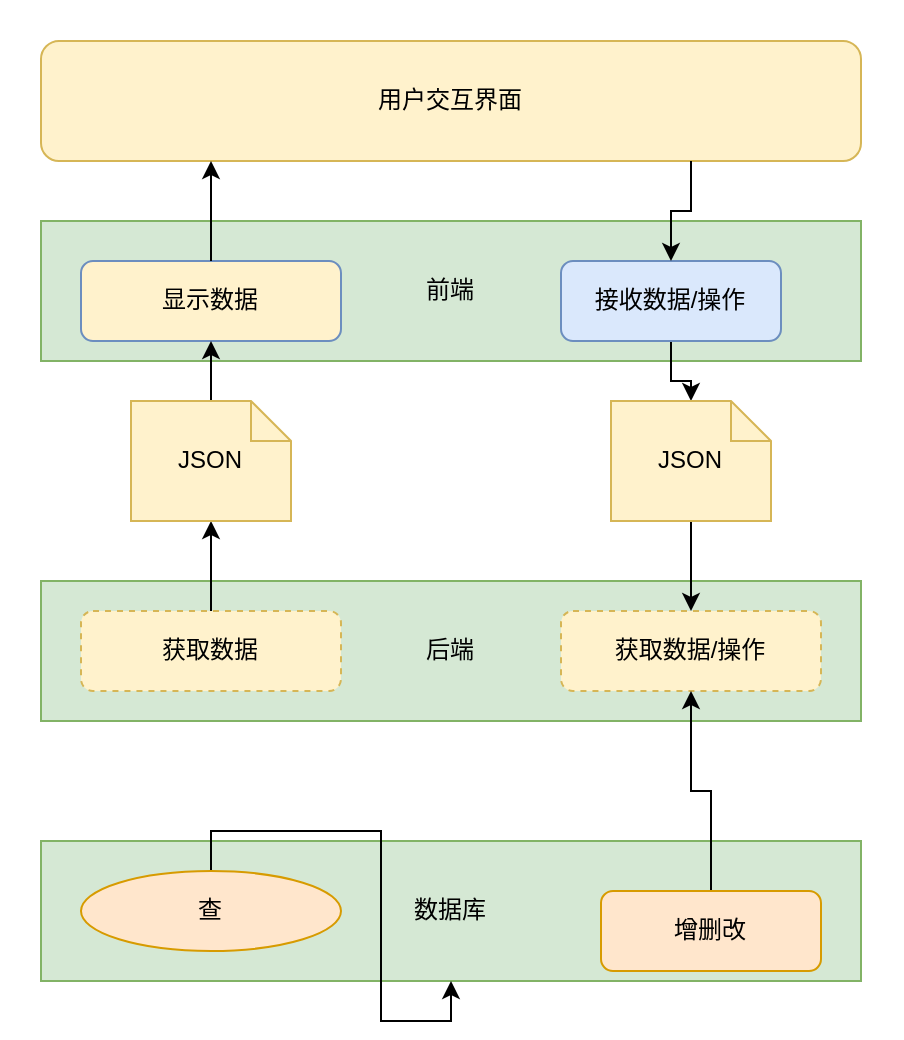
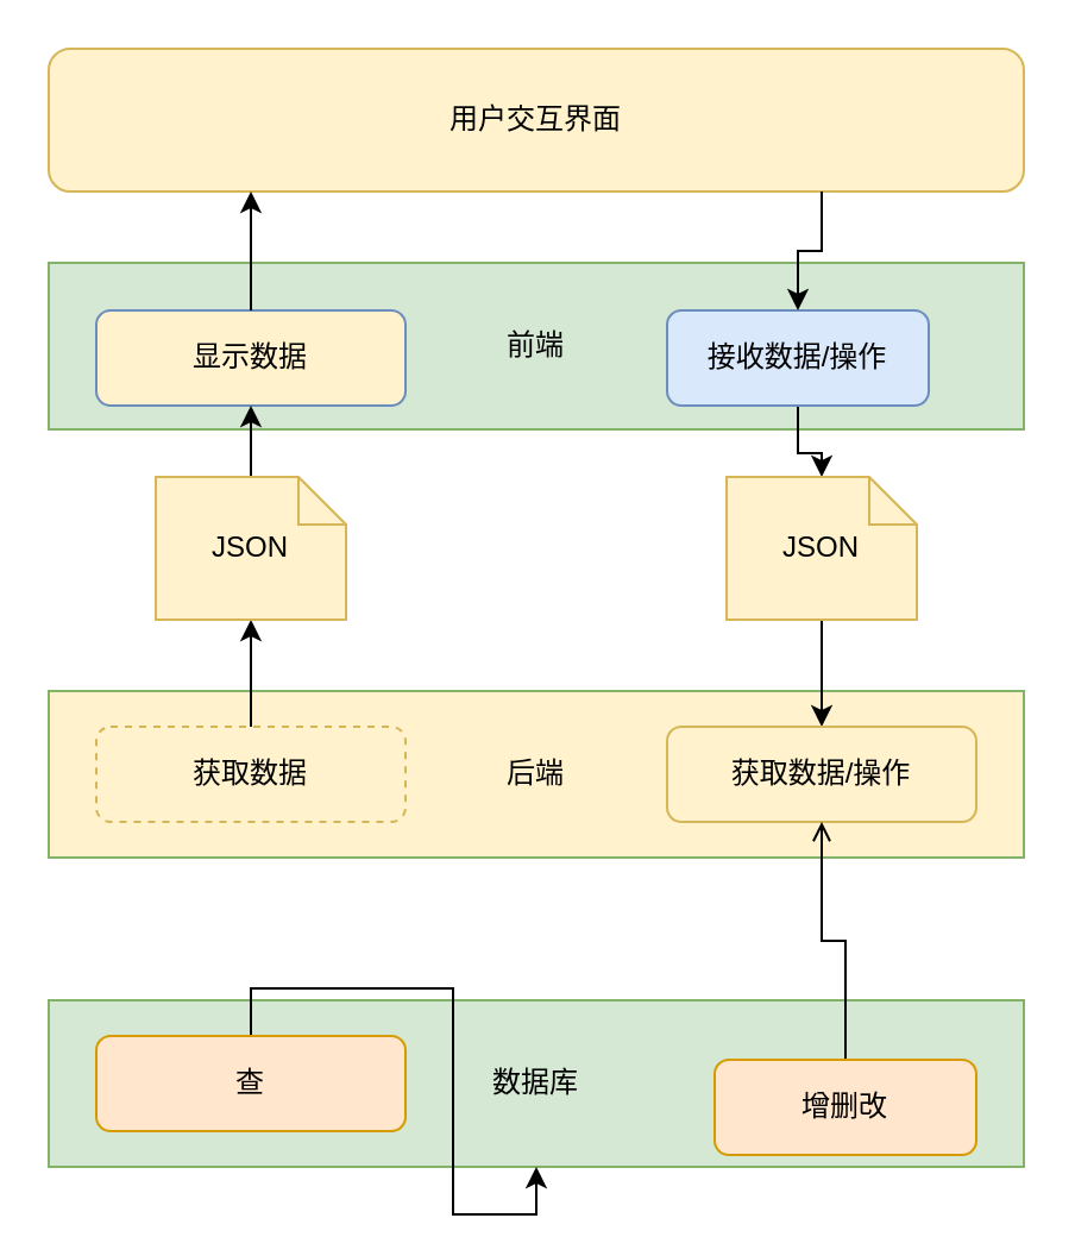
- <mxCell id="10" value="后端" style="rounded=0;whiteSpace=wrap;html=1;fillColor=#d5e8d4;strokeColor=#82b366;" vertex="1" parent="1"><mxGeometry x="20" y="290" width="410" height="70" as="geometry" /></mxCell>
+ <mxCell id="10" value="后端" style="rounded=0;whiteSpace=wrap;html=1;fillColor=#fff2cc;strokeColor=#82b366;" vertex="1" parent="1"><mxGeometry x="20" y="290" width="410" height="70" as="geometry" /></mxCell>
- <mxCell id="18" value="获取数据/操作" style="rounded=1;whiteSpace=wrap;html=1;fillColor=#fff2cc;strokeColor=#d6b656;dashed=1;" vertex="1" parent="1"><mxGeometry x="280" y="305" width="130" height="40" as="geometry" /></mxCell>
+ <mxCell id="18" value="获取数据/操作" style="rounded=1;whiteSpace=wrap;html=1;fillColor=#fff2cc;strokeColor=#d6b656;" vertex="1" parent="1"><mxGeometry x="280" y="305" width="130" height="40" as="geometry" /></mxCell>
- <mxCell id="20" style="edgeStyle=orthogonalEdgeStyle;rounded=0;orthogonalLoop=1;jettySize=auto;html=1;exitX=0.5;exitY=0;exitDx=0;exitDy=0;entryX=0.5;entryY=1;entryDx=0;entryDy=0;" edge="1" parent="1" source="21" target="18"><mxGeometry relative="1" as="geometry" /></mxCell>
+ <mxCell id="20" style="edgeStyle=orthogonalEdgeStyle;rounded=0;orthogonalLoop=1;jettySize=auto;html=1;exitX=0.5;exitY=0;exitDx=0;exitDy=0;entryX=0.5;entryY=1;entryDx=0;entryDy=0;endArrow=open;" edge="1" parent="1" source="21" target="18"><mxGeometry relative="1" as="geometry" /></mxCell>
- <mxCell id="23" value="查" style="ellipse;whiteSpace=wrap;html=1;fillColor=#ffe6cc;strokeColor=#d79b00;" vertex="1" parent="1"><mxGeometry x="40" y="435" width="130" height="40" as="geometry" /></mxCell>
+ <mxCell id="23" value="查" style="rounded=1;whiteSpace=wrap;html=1;fillColor=#ffe6cc;strokeColor=#d79b00;" vertex="1" parent="1"><mxGeometry x="40" y="435" width="130" height="40" as="geometry" /></mxCell>
